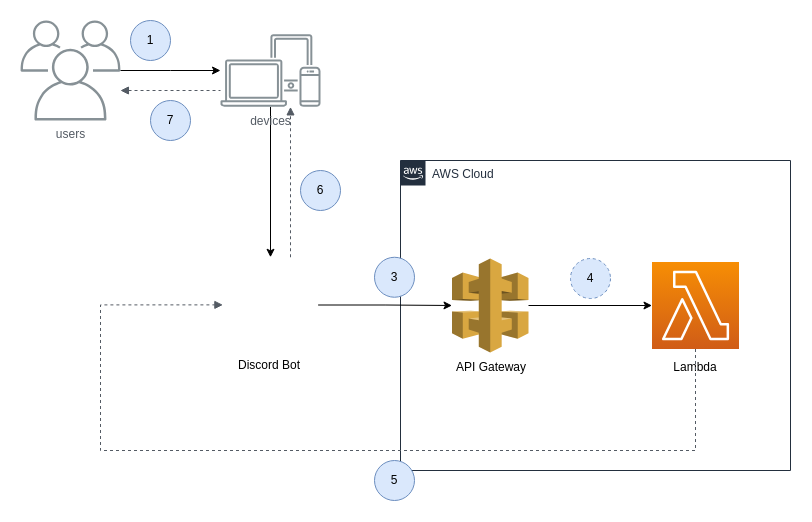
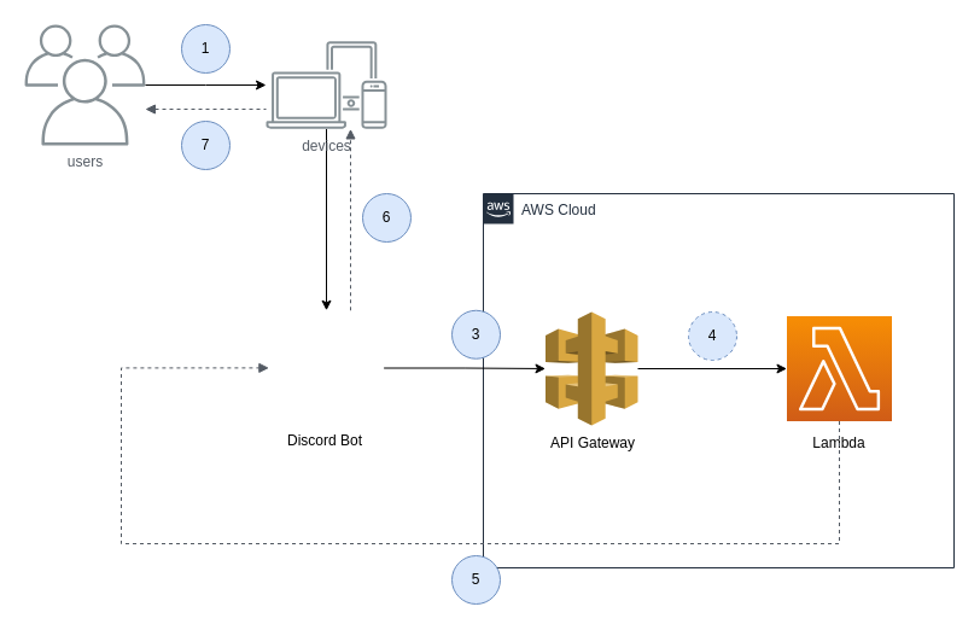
- <mxCell id="17" value="1" style="ellipse;whiteSpace=wrap;html=1;aspect=fixed;fillColor=#dae8fc;strokeColor=#6c8ebf;" vertex="1" parent="1"><mxGeometry x="130" y="20" width="40" height="40" as="geometry" /></mxCell>
+ <mxCell id="17" value="1" style="ellipse;whiteSpace=wrap;html=1;aspect=fixed;fillColor=#dae8fc;strokeColor=#6c8ebf;" vertex="1" parent="1"><mxGeometry x="150" y="20" width="40" height="40" as="geometry" /></mxCell>
- <mxCell id="21" value="6" style="ellipse;whiteSpace=wrap;html=1;aspect=fixed;fillColor=#dae8fc;strokeColor=#6c8ebf;" vertex="1" parent="1"><mxGeometry x="300" y="170" width="40" height="40" as="geometry" /></mxCell>
+ <mxCell id="21" value="6" style="ellipse;whiteSpace=wrap;html=1;aspect=fixed;fillColor=#dae8fc;strokeColor=#6c8ebf;" vertex="1" parent="1"><mxGeometry x="300" y="160" width="40" height="40" as="geometry" /></mxCell>
